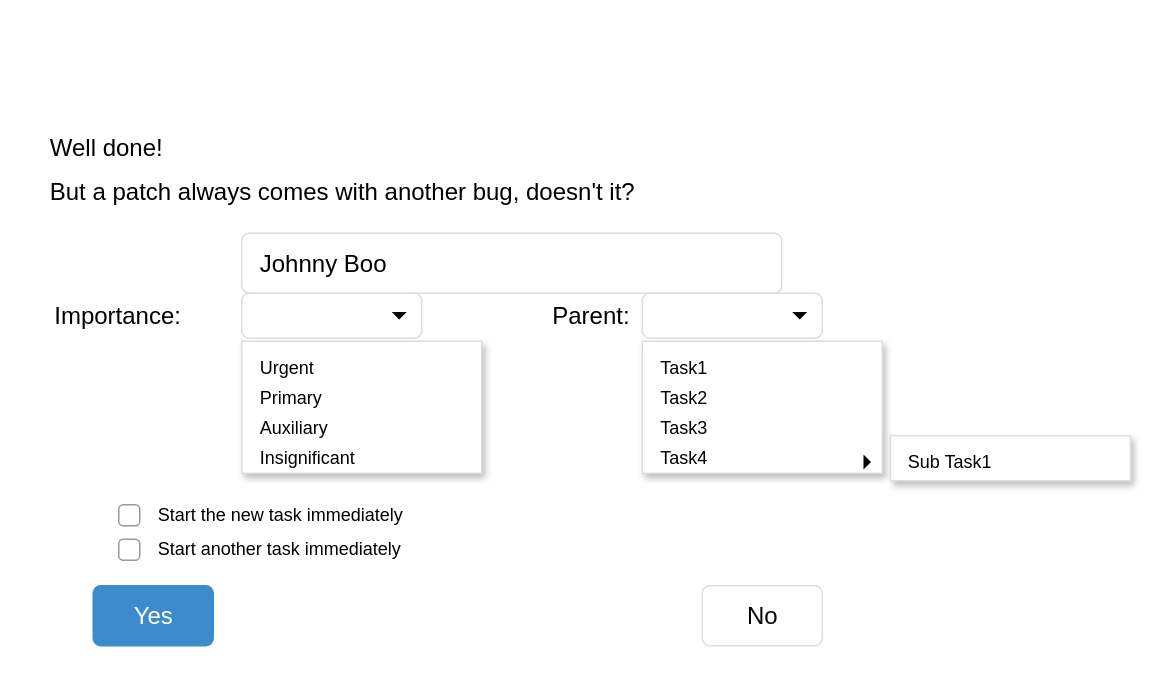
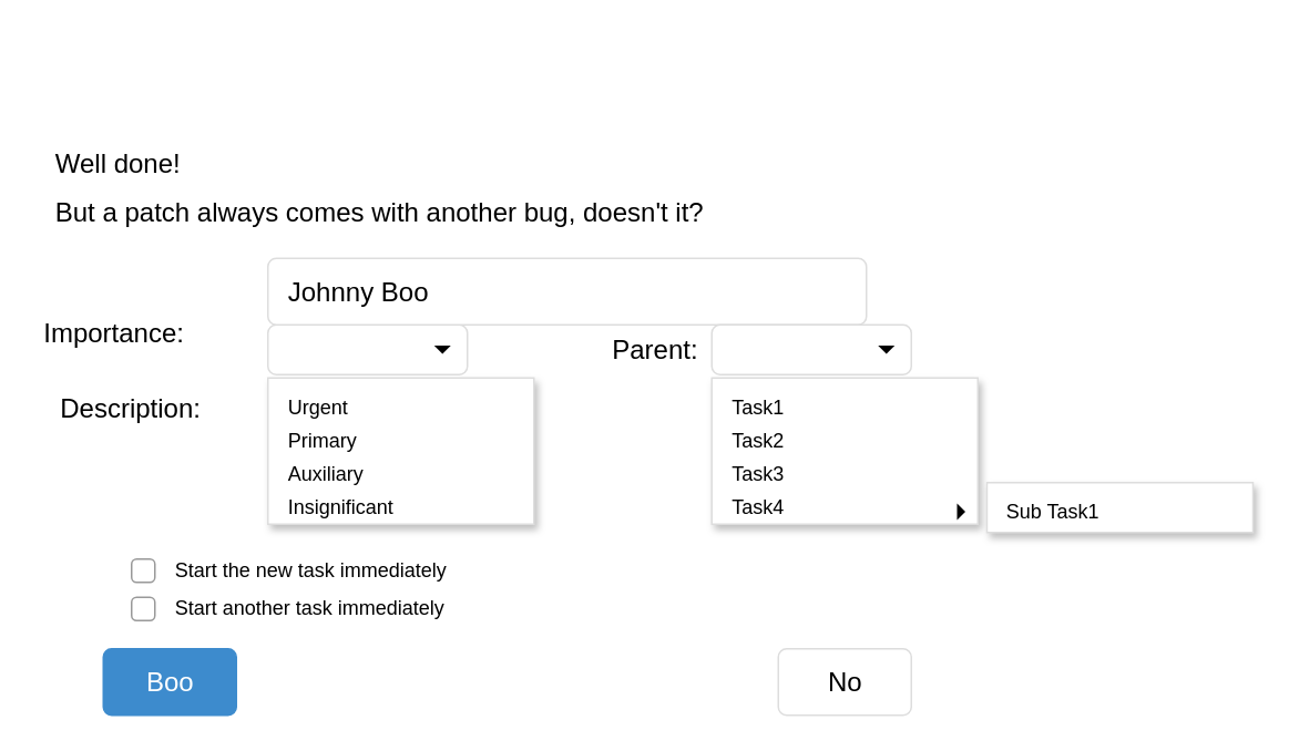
- <mxCell id="16" value="Importance:" style="html=1;shadow=0;dashed=0;shape=mxgraph.bootstrap.rect;strokeColor=none;fillColor=none;fontSize=16;align=left;spacingLeft=10;" vertex="1" parent="1"><mxGeometry x="23.5" y="197" width="97" height="26" as="geometry" /></mxCell>
+ <mxCell id="16" value="Importance:" style="html=1;shadow=0;dashed=0;shape=mxgraph.bootstrap.rect;strokeColor=none;fillColor=none;fontSize=16;align=left;spacingLeft=10;" vertex="1" parent="1"><mxGeometry x="13.5" y="187" width="97" height="26" as="geometry" /></mxCell>
+ <mxCell id="17" value="Description:" style="html=1;shadow=0;dashed=0;shape=mxgraph.bootstrap.rect;strokeColor=none;fillColor=none;fontSize=16;align=left;spacingLeft=10;" vertex="1" parent="1"><mxGeometry x="23.5" y="232" width="97" height="26" as="geometry" /></mxCell>
- <mxCell id="3" value="Yes" style="html=1;shadow=0;dashed=0;shape=mxgraph.bootstrap.rrect;rSize=5;fillColor=#3D8BCD;align=center;strokeColor=#3D8BCD;fontColor=#ffffff;fontSize=16;whiteSpace=wrap;" vertex="1" parent="1"><mxGeometry x="61.5" y="390" width="80" height="40" as="geometry" /></mxCell>
+ <mxCell id="3" value="Boo" style="html=1;shadow=0;dashed=0;shape=mxgraph.bootstrap.rrect;rSize=5;fillColor=#3D8BCD;align=center;strokeColor=#3D8BCD;fontColor=#ffffff;fontSize=16;whiteSpace=wrap;" vertex="1" parent="1"><mxGeometry x="61.5" y="390" width="80" height="40" as="geometry" /></mxCell>
